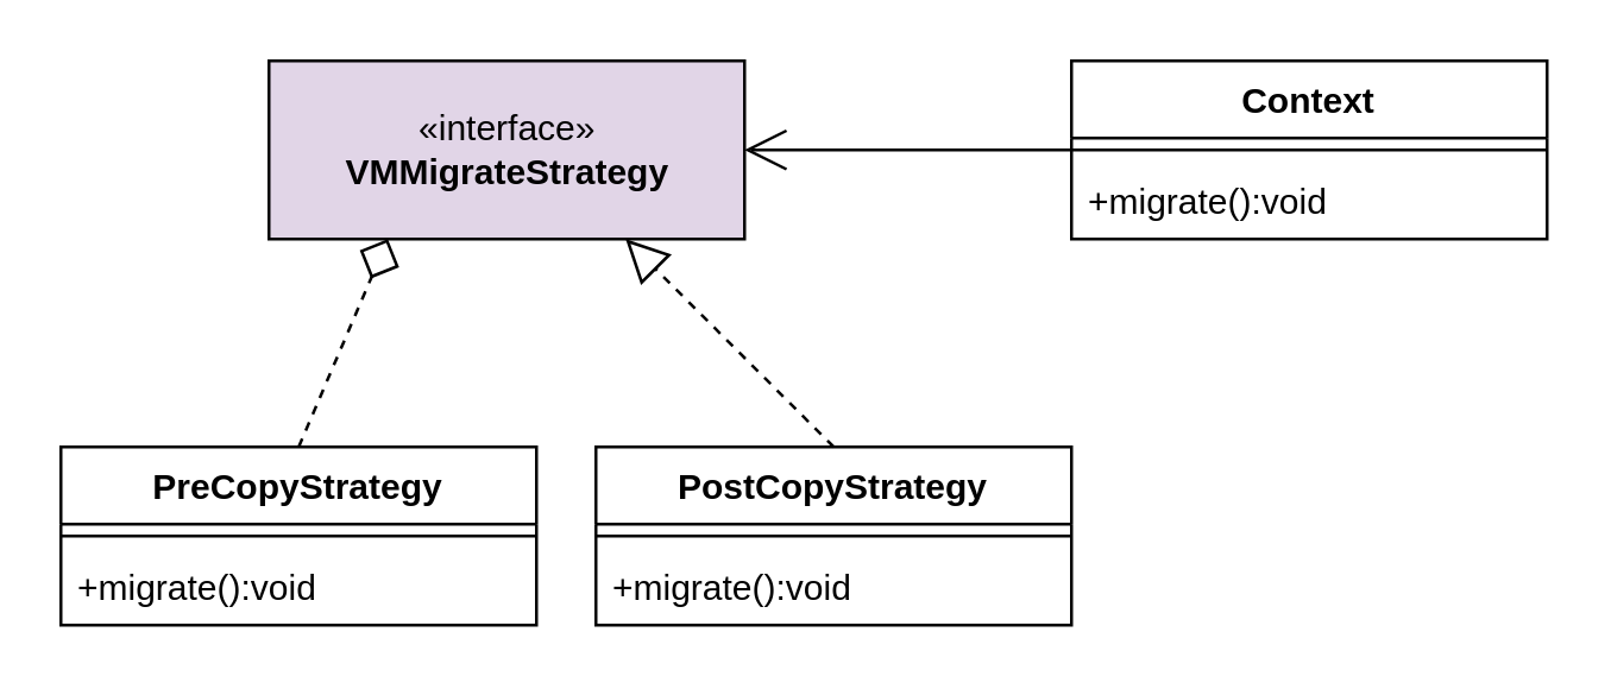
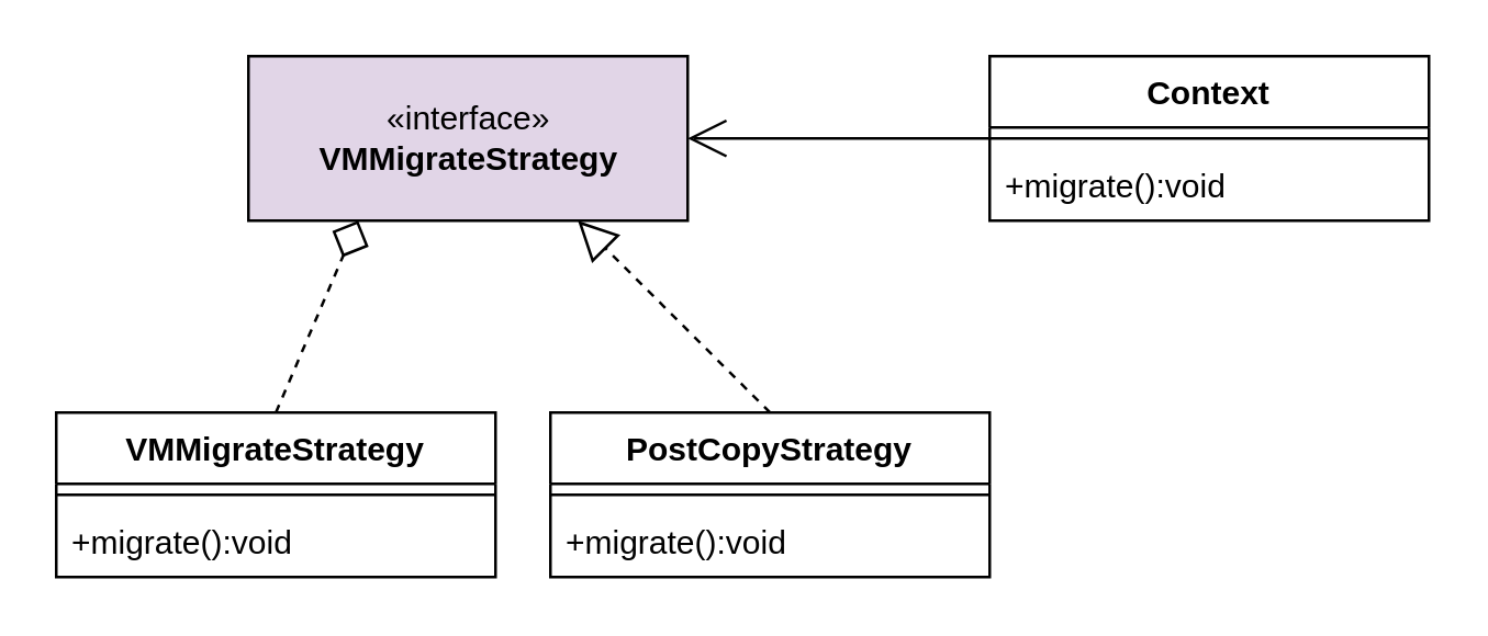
- <mxCell id="2" value="PreCopyStrategy" style="swimlane;fontStyle=1;align=center;verticalAlign=top;childLayout=stackLayout;horizontal=1;startSize=26;horizontalStack=0;resizeParent=1;resizeParentMax=0;resizeLast=0;collapsible=1;marginBottom=0;" vertex="1" parent="1"><mxGeometry x="20" y="150" width="160" height="60" as="geometry" /></mxCell>
+ <mxCell id="2" value="VMMigrateStrategy" style="swimlane;fontStyle=1;align=center;verticalAlign=top;childLayout=stackLayout;horizontal=1;startSize=26;horizontalStack=0;resizeParent=1;resizeParentMax=0;resizeLast=0;collapsible=1;marginBottom=0;" vertex="1" parent="1"><mxGeometry x="20" y="150" width="160" height="60" as="geometry" /></mxCell>
